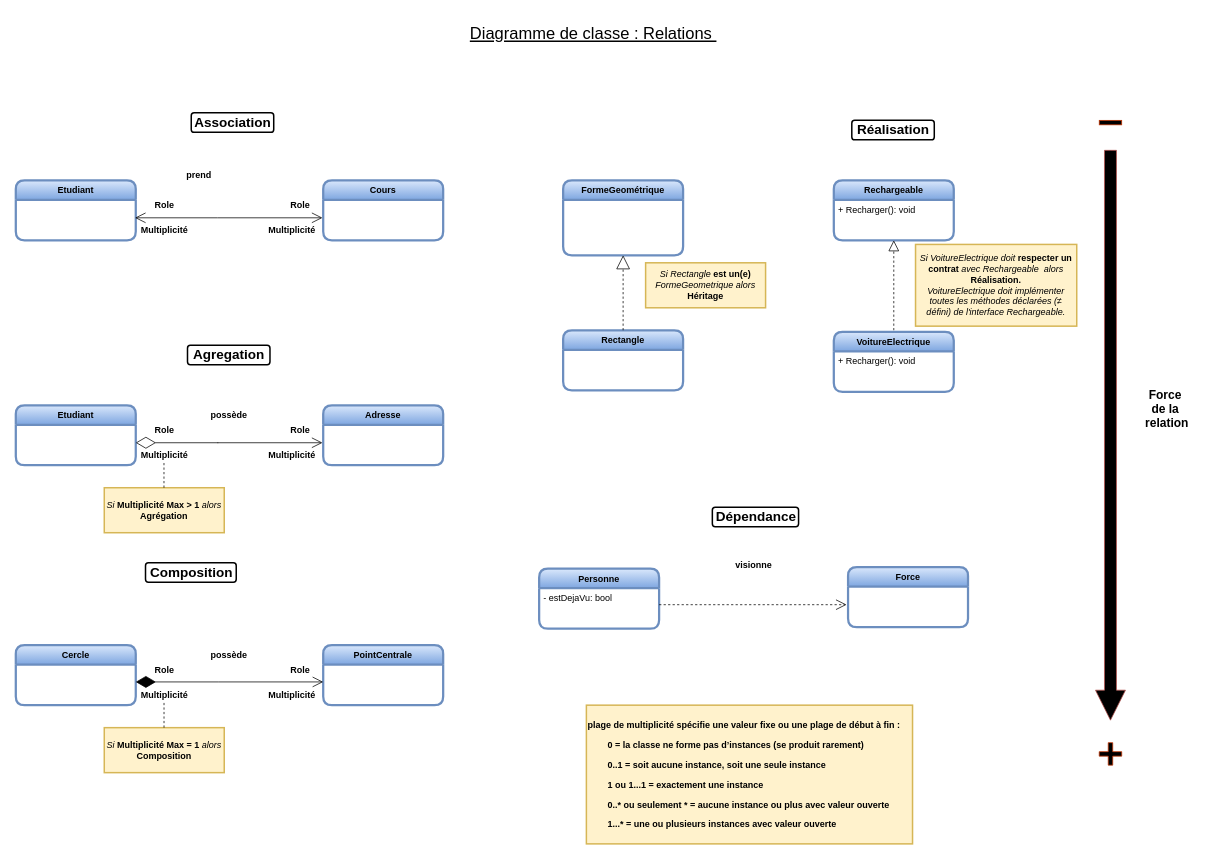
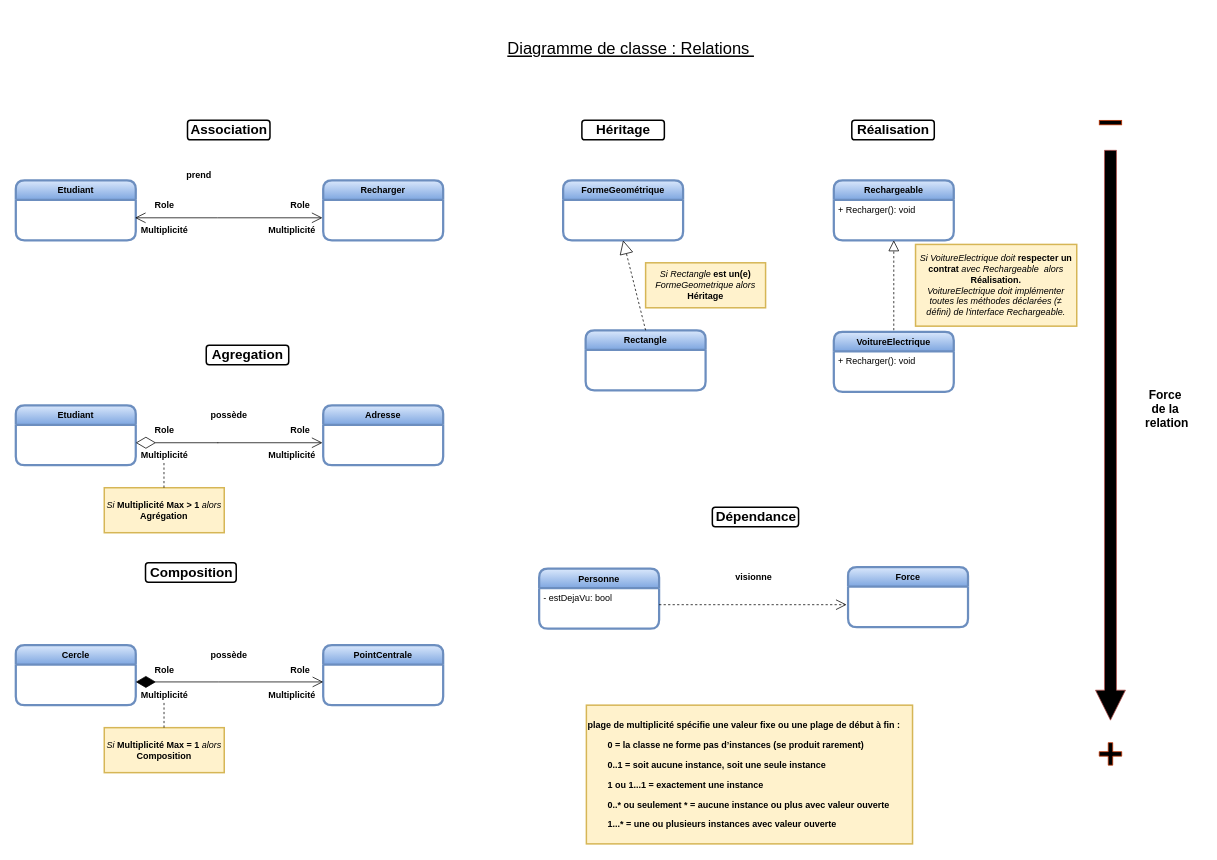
- <mxCell id="3" value="&lt;font style=&quot;font-size: 22px;&quot;&gt;&lt;span style=&quot;font-weight: normal;&quot;&gt;&lt;u&gt;Diagramme de classe : Relations&amp;nbsp;&lt;/u&gt;&lt;/span&gt;&lt;/font&gt;" style="text;align=center;fontStyle=1;verticalAlign=middle;spacingLeft=3;spacingRight=3;strokeColor=none;rotatable=0;points=[[0,0.5],[1,0.5]];portConstraint=eastwest;html=1;fontSize=20;spacingBottom=0;spacing=12;" parent="1" vertex="1"><mxGeometry x="590" y="20" width="399" height="50" as="geometry" /></mxCell>
+ <mxCell id="3" value="&lt;font style=&quot;font-size: 22px;&quot;&gt;&lt;span style=&quot;font-weight: normal;&quot;&gt;&lt;u&gt;Diagramme de classe : Relations&amp;nbsp;&lt;/u&gt;&lt;/span&gt;&lt;/font&gt;" style="text;align=center;fontStyle=1;verticalAlign=middle;spacingLeft=3;spacingRight=3;strokeColor=none;rotatable=0;points=[[0,0.5],[1,0.5]];portConstraint=eastwest;html=1;fontSize=20;spacingBottom=0;spacing=12;" parent="1" vertex="1"><mxGeometry x="640" y="40" width="399" height="50" as="geometry" /></mxCell>
- <mxCell id="5" value="&lt;font style=&quot;font-size: 18px;&quot;&gt;Association&lt;/font&gt;" style="text;align=center;fontStyle=1;verticalAlign=middle;spacingLeft=3;spacingRight=3;rotatable=0;points=[[0,0.5],[1,0.5]];portConstraint=eastwest;html=1;strokeColor=default;strokeWidth=2;rounded=1;" parent="1" vertex="1"><mxGeometry x="254" y="150" width="110" height="26" as="geometry" /></mxCell>
+ <mxCell id="5" value="&lt;font style=&quot;font-size: 18px;&quot;&gt;Association&lt;/font&gt;" style="text;align=center;fontStyle=1;verticalAlign=middle;spacingLeft=3;spacingRight=3;rotatable=0;points=[[0,0.5],[1,0.5]];portConstraint=eastwest;html=1;strokeColor=default;strokeWidth=2;rounded=1;" parent="1" vertex="1"><mxGeometry x="249" y="160" width="110" height="26" as="geometry" /></mxCell>
+ <mxCell id="40" value="&lt;font style=&quot;font-size: 18px;&quot;&gt;Héritage&lt;/font&gt;" style="text;align=center;fontStyle=1;verticalAlign=middle;spacingLeft=3;spacingRight=3;rotatable=0;points=[[0,0.5],[1,0.5]];portConstraint=eastwest;html=1;strokeColor=default;strokeWidth=2;rounded=1;" parent="1" vertex="1"><mxGeometry x="775" y="160" width="110" height="26" as="geometry" /></mxCell>
- <mxCell id="2" value="Cours" style="swimlane;fontStyle=1;align=center;verticalAlign=top;childLayout=stackLayout;horizontal=1;startSize=26;horizontalStack=0;resizeParent=1;resizeParentMax=0;resizeLast=0;collapsible=1;marginBottom=0;whiteSpace=wrap;html=1;strokeWidth=3;rounded=1;fillColor=#dae8fc;strokeColor=#6c8ebf;gradientColor=#7ea6e0;" parent="1" vertex="1"><mxGeometry x="430" y="240" width="160" height="80" as="geometry" /></mxCell>
+ <mxCell id="2" value="Recharger" style="swimlane;fontStyle=1;align=center;verticalAlign=top;childLayout=stackLayout;horizontal=1;startSize=26;horizontalStack=0;resizeParent=1;resizeParentMax=0;resizeLast=0;collapsible=1;marginBottom=0;whiteSpace=wrap;html=1;strokeWidth=3;rounded=1;fillColor=#dae8fc;strokeColor=#6c8ebf;gradientColor=#7ea6e0;" parent="1" vertex="1"><mxGeometry x="430" y="240" width="160" height="80" as="geometry" /></mxCell>
- <mxCell id="39" value="FormeGeométrique" style="swimlane;fontStyle=1;align=center;verticalAlign=top;childLayout=stackLayout;horizontal=1;startSize=26;horizontalStack=0;resizeParent=1;resizeParentMax=0;resizeLast=0;collapsible=1;marginBottom=0;whiteSpace=wrap;html=1;strokeWidth=3;rounded=1;fillColor=#dae8fc;strokeColor=#6c8ebf;gradientColor=#7ea6e0;" parent="1" vertex="1"><mxGeometry x="750" y="240" width="160" height="100" as="geometry" /></mxCell>
+ <mxCell id="39" value="FormeGeométrique" style="swimlane;fontStyle=1;align=center;verticalAlign=top;childLayout=stackLayout;horizontal=1;startSize=26;horizontalStack=0;resizeParent=1;resizeParentMax=0;resizeLast=0;collapsible=1;marginBottom=0;whiteSpace=wrap;html=1;strokeWidth=3;rounded=1;fillColor=#dae8fc;strokeColor=#6c8ebf;gradientColor=#7ea6e0;" parent="1" vertex="1"><mxGeometry x="750" y="240" width="160" height="80" as="geometry" /></mxCell>
- <mxCell id="6" value="&lt;font style=&quot;font-size: 18px;&quot;&gt;Agregation&lt;/font&gt;" style="text;align=center;fontStyle=1;verticalAlign=middle;spacingLeft=3;spacingRight=3;rotatable=0;points=[[0,0.5],[1,0.5]];portConstraint=eastwest;html=1;strokeColor=default;strokeWidth=2;rounded=1;" parent="1" vertex="1"><mxGeometry x="249" y="460" width="110" height="26" as="geometry" /></mxCell>
+ <mxCell id="6" value="&lt;font style=&quot;font-size: 18px;&quot;&gt;Agregation&lt;/font&gt;" style="text;align=center;fontStyle=1;verticalAlign=middle;spacingLeft=3;spacingRight=3;rotatable=0;points=[[0,0.5],[1,0.5]];portConstraint=eastwest;html=1;strokeColor=default;strokeWidth=2;rounded=1;" parent="1" vertex="1"><mxGeometry x="274" y="460" width="110" height="26" as="geometry" /></mxCell>
- <mxCell id="41" value="Rectangle" style="swimlane;fontStyle=1;align=center;verticalAlign=top;childLayout=stackLayout;horizontal=1;startSize=26;horizontalStack=0;resizeParent=1;resizeParentMax=0;resizeLast=0;collapsible=1;marginBottom=0;whiteSpace=wrap;html=1;strokeWidth=3;rounded=1;fillColor=#dae8fc;strokeColor=#6c8ebf;gradientColor=#7ea6e0;" parent="1" vertex="1"><mxGeometry x="750" y="440" width="160" height="80" as="geometry" /></mxCell>
+ <mxCell id="41" value="Rectangle" style="swimlane;fontStyle=1;align=center;verticalAlign=top;childLayout=stackLayout;horizontal=1;startSize=26;horizontalStack=0;resizeParent=1;resizeParentMax=0;resizeLast=0;collapsible=1;marginBottom=0;whiteSpace=wrap;html=1;strokeWidth=3;rounded=1;fillColor=#dae8fc;strokeColor=#6c8ebf;gradientColor=#7ea6e0;" parent="1" vertex="1"><mxGeometry x="780" y="440" width="160" height="80" as="geometry" /></mxCell>
- <mxCell id="51" value="visionne" style="text;align=center;fontStyle=1;verticalAlign=middle;spacingLeft=3;spacingRight=3;strokeColor=none;rotatable=0;points=[[0,0.5],[1,0.5]];portConstraint=eastwest;html=1;" parent="1" vertex="1"><mxGeometry x="964" y="741" width="80" height="26" as="geometry" /></mxCell>
+ <mxCell id="51" value="visionne" style="text;align=center;fontStyle=1;verticalAlign=middle;spacingLeft=3;spacingRight=3;strokeColor=none;rotatable=0;points=[[0,0.5],[1,0.5]];portConstraint=eastwest;html=1;" parent="1" vertex="1"><mxGeometry x="964" y="756" width="80" height="26" as="geometry" /></mxCell>
